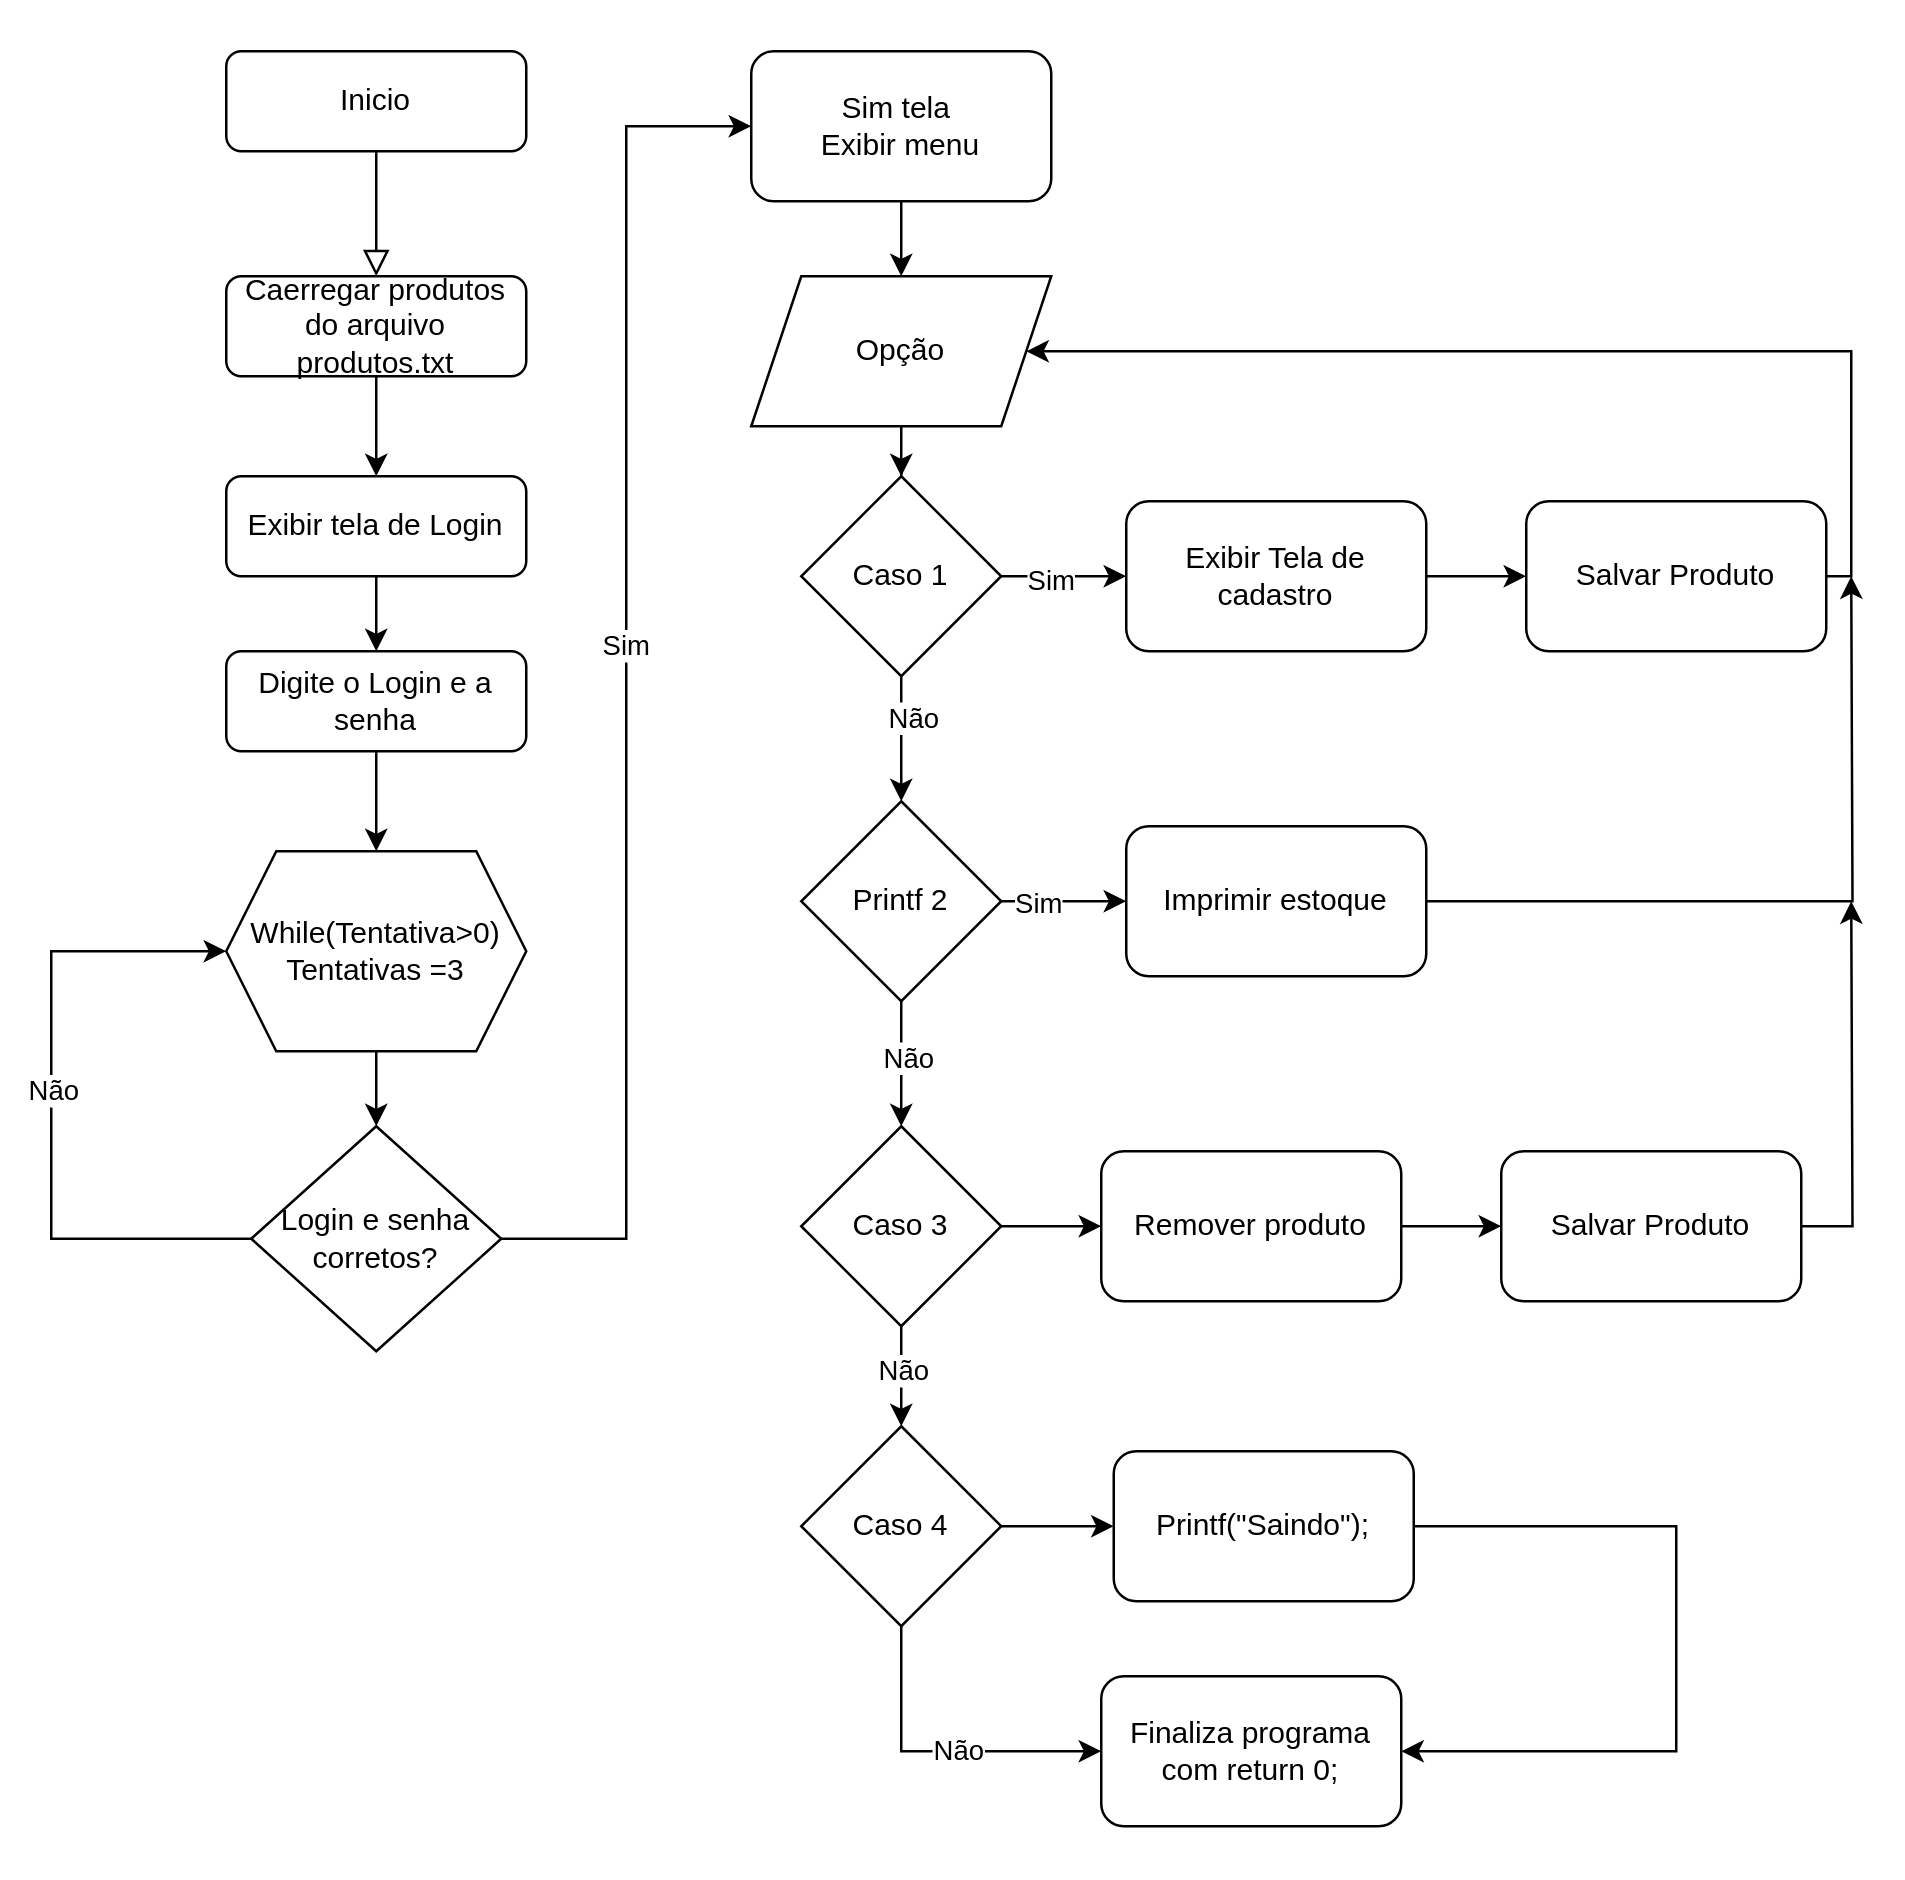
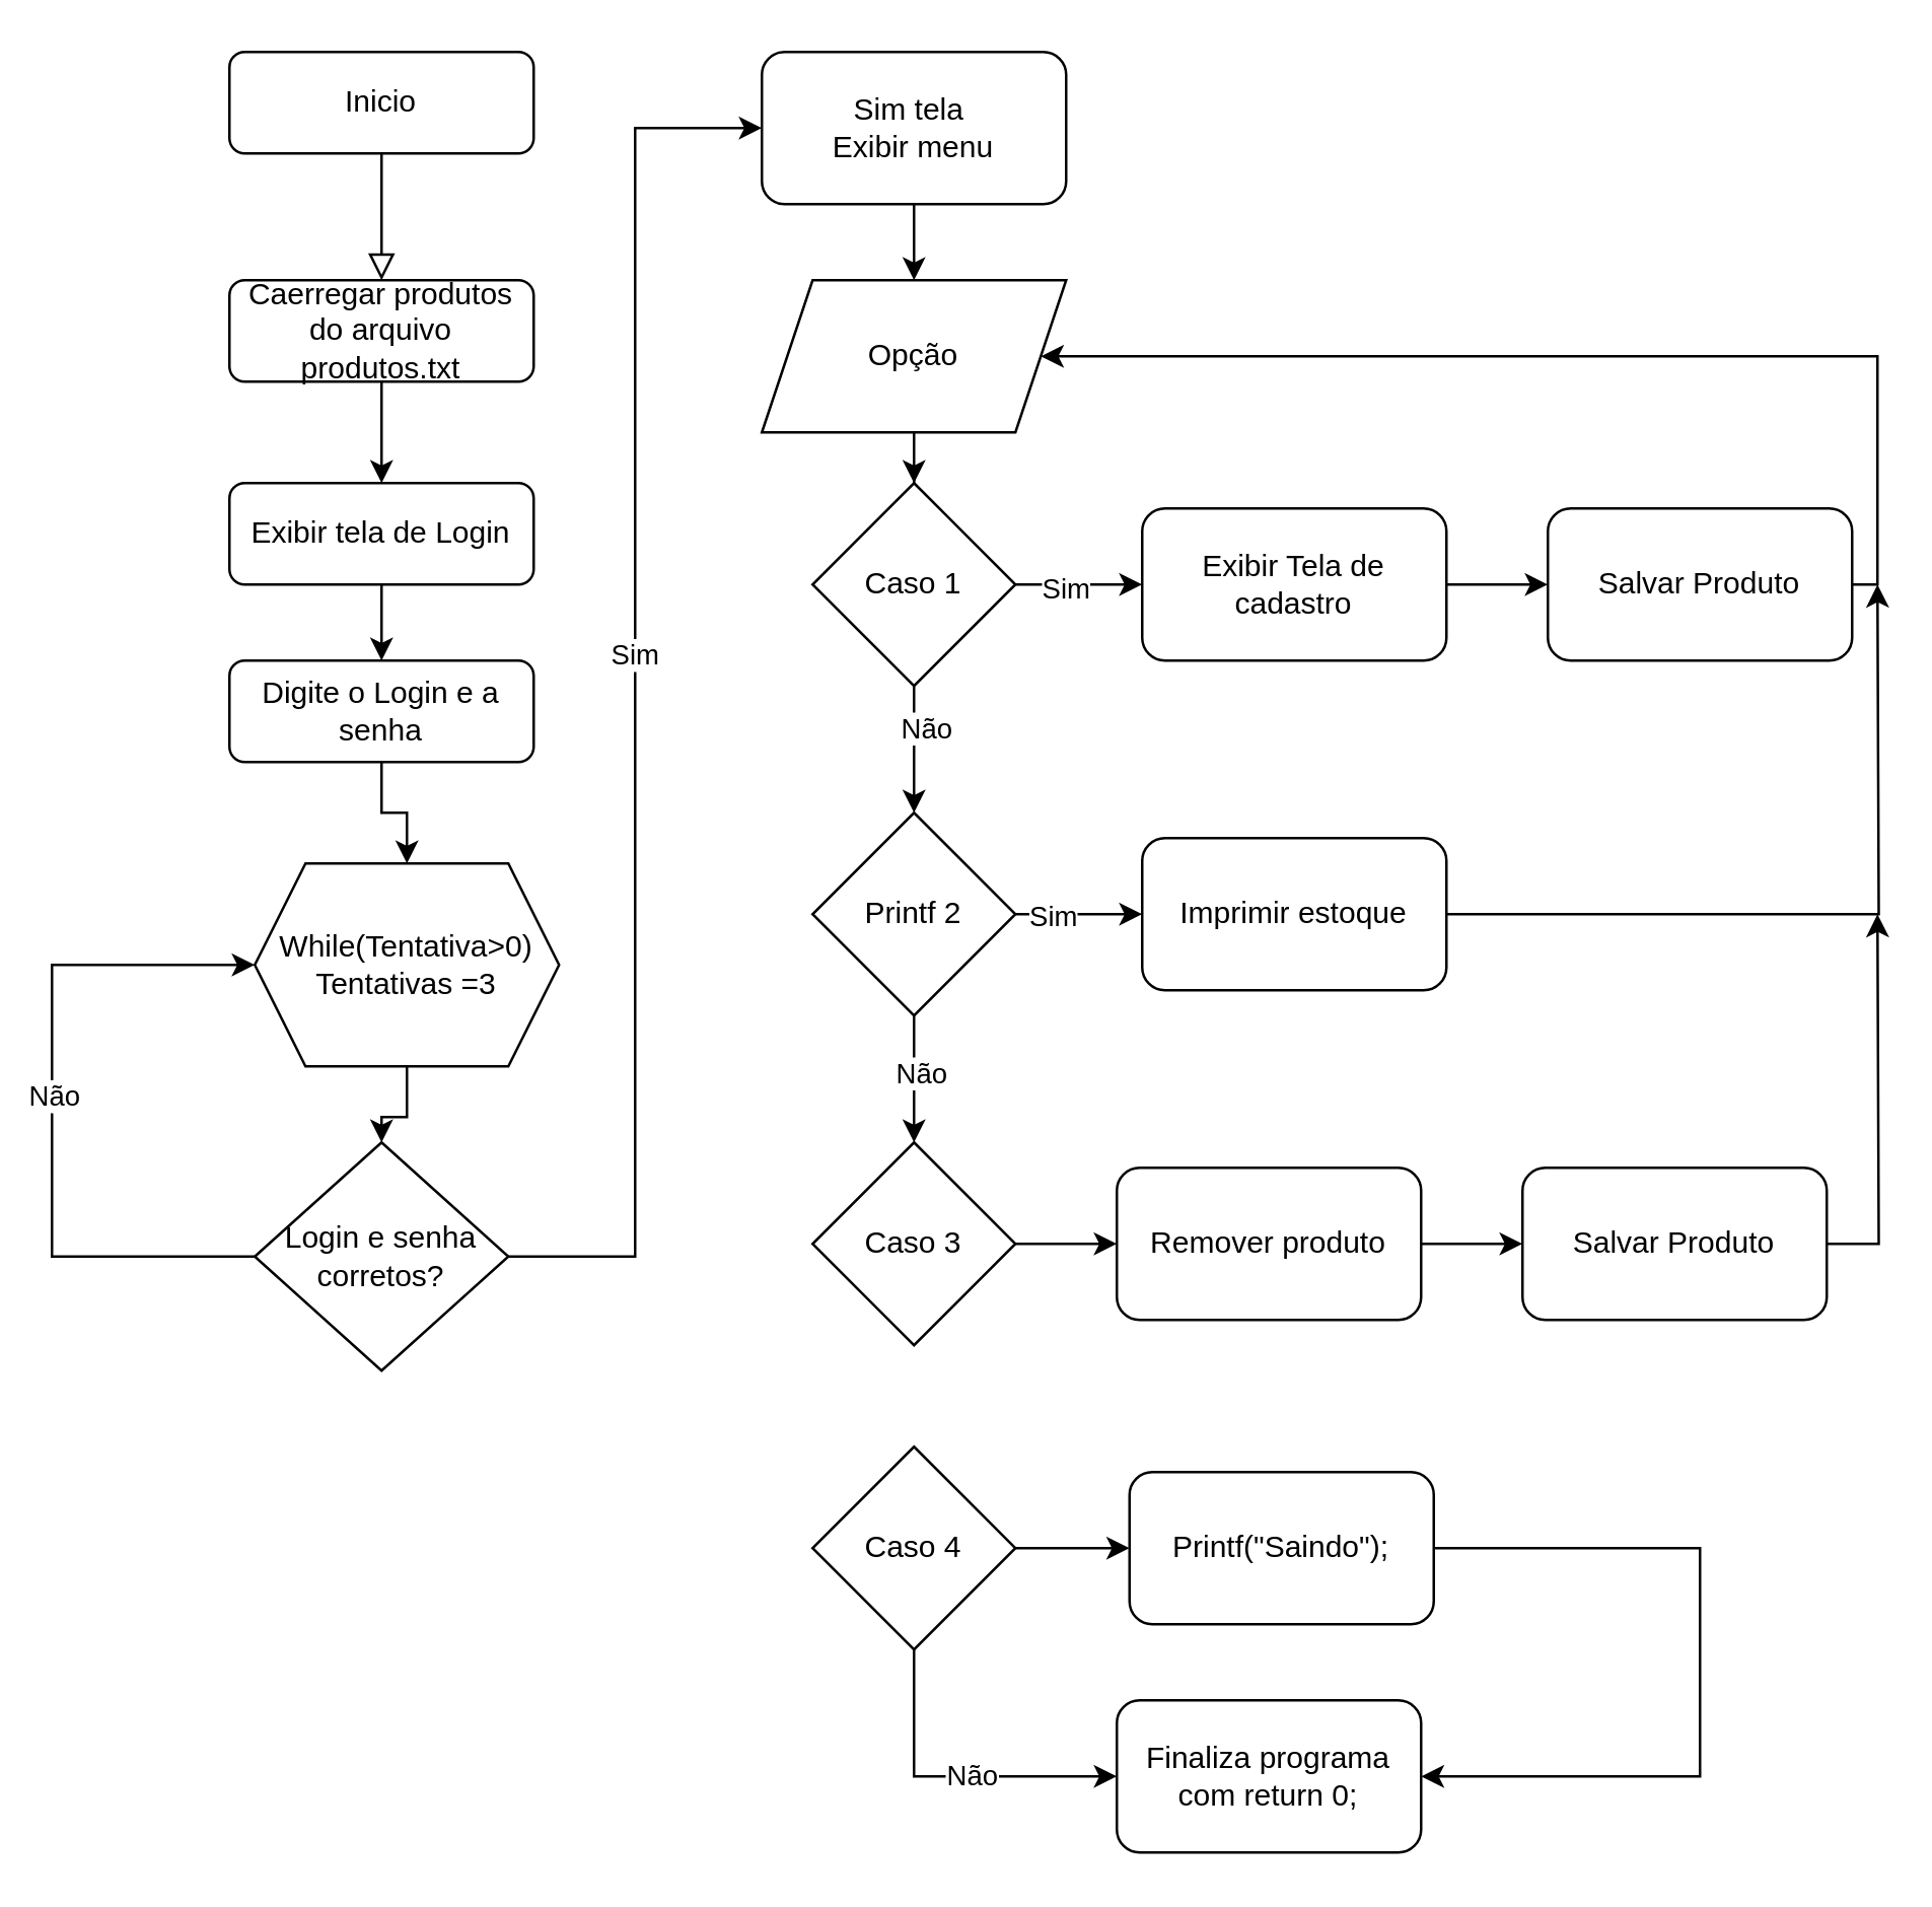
- <mxCell id="16" value="While(Tentativa&amp;gt;0)&lt;div&gt;Tentativas =3&lt;/div&gt;" style="shape=hexagon;perimeter=hexagonPerimeter2;whiteSpace=wrap;html=1;fixedSize=1;" vertex="1" parent="1"><mxGeometry x="90" y="340" width="120" height="80" as="geometry" /></mxCell>
+ <mxCell id="16" value="While(Tentativa&amp;gt;0)&lt;div&gt;Tentativas =3&lt;/div&gt;" style="shape=hexagon;perimeter=hexagonPerimeter2;whiteSpace=wrap;html=1;fixedSize=1;" vertex="1" parent="1"><mxGeometry x="100" y="340" width="120" height="80" as="geometry" /></mxCell>
- <mxCell id="31" value="" style="edgeStyle=orthogonalEdgeStyle;rounded=0;orthogonalLoop=1;jettySize=auto;html=1;" edge="1" parent="1" source="34" target="38"><mxGeometry relative="1" as="geometry" /></mxCell>
- <mxCell id="32" value="Não" style="edgeLabel;html=1;align=center;verticalAlign=middle;resizable=0;points=[];" vertex="1" connectable="0" parent="31"><mxGeometry x="-0.15" relative="1" as="geometry"><mxPoint as="offset" /></mxGeometry></mxCell>
